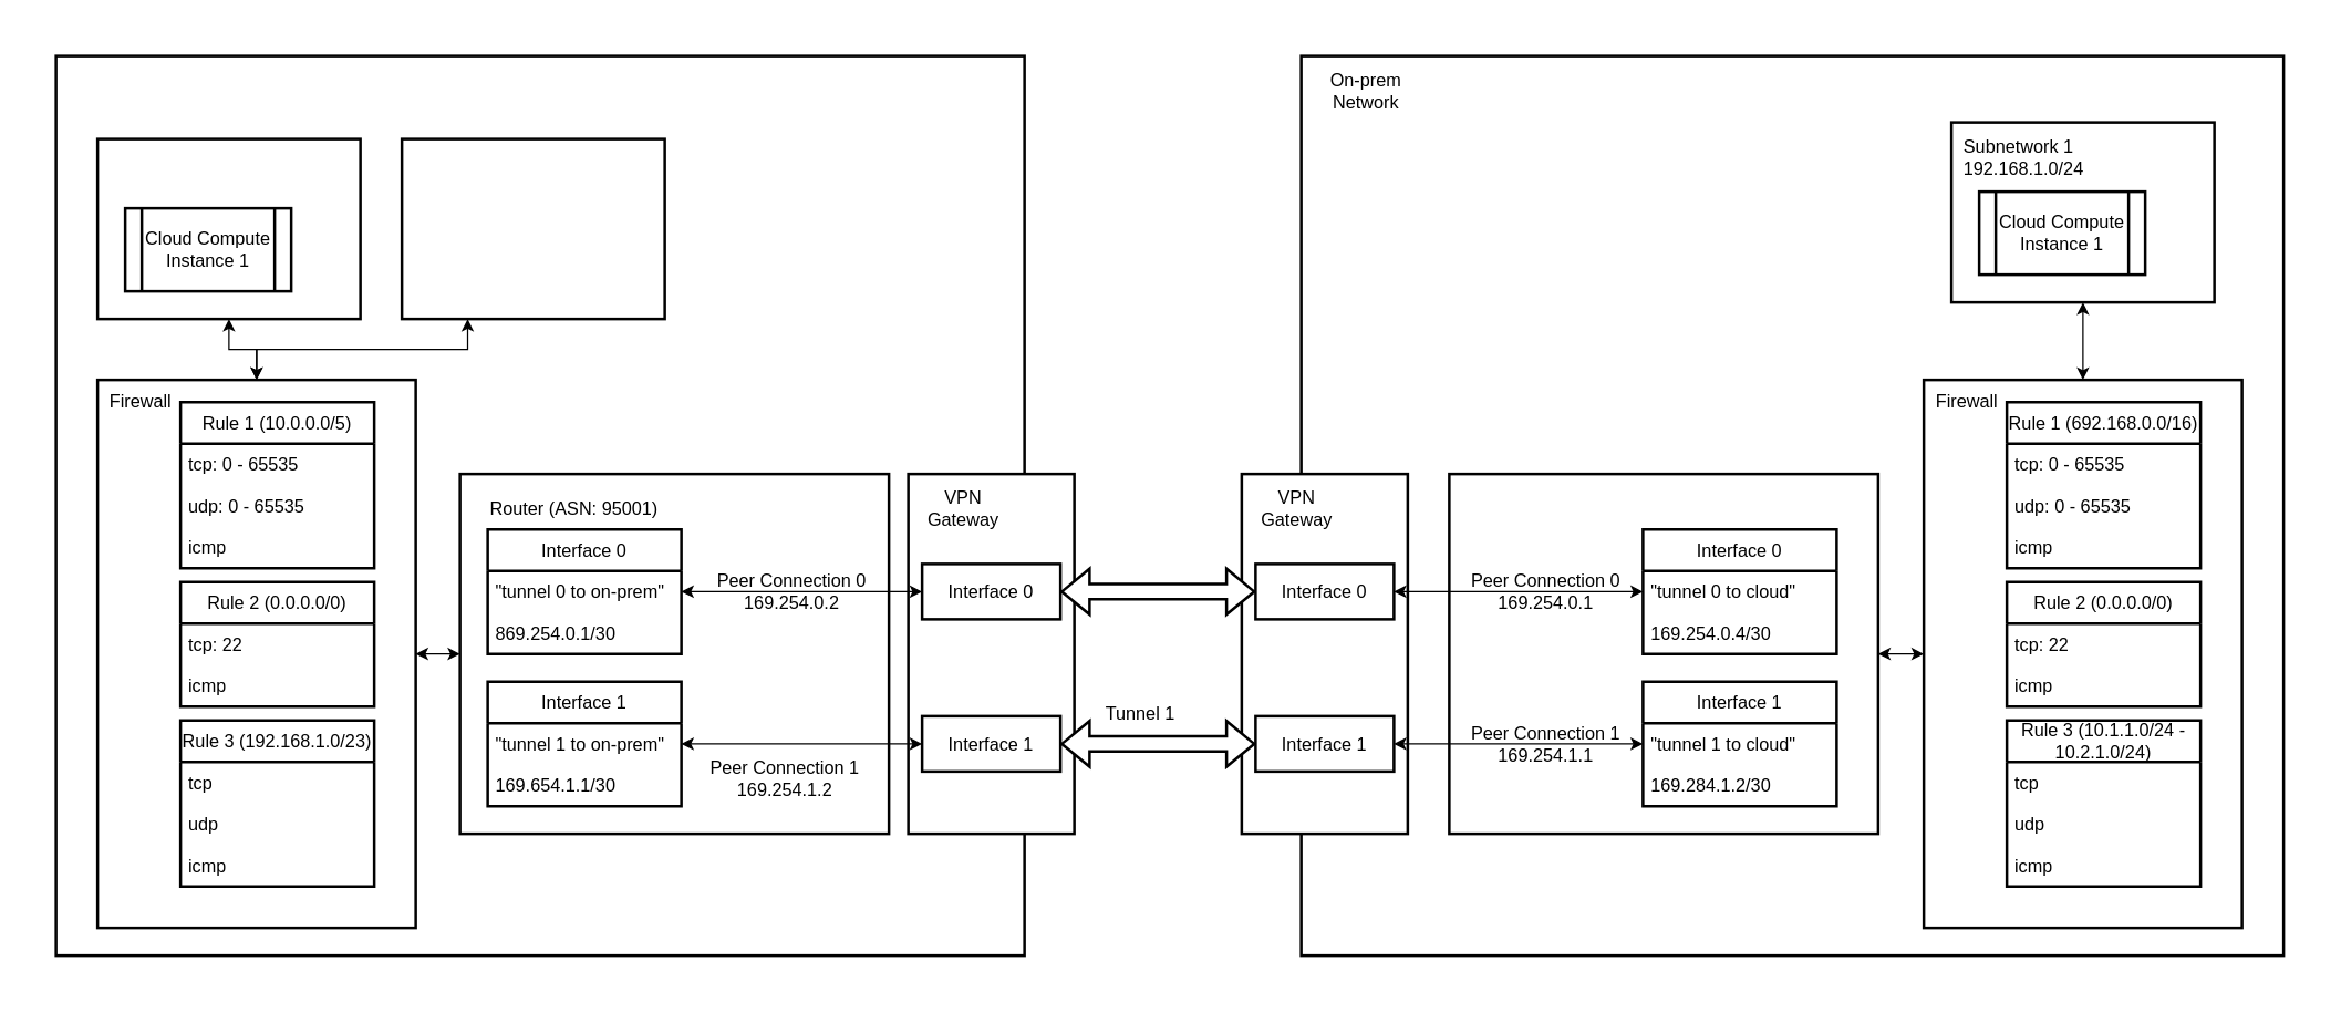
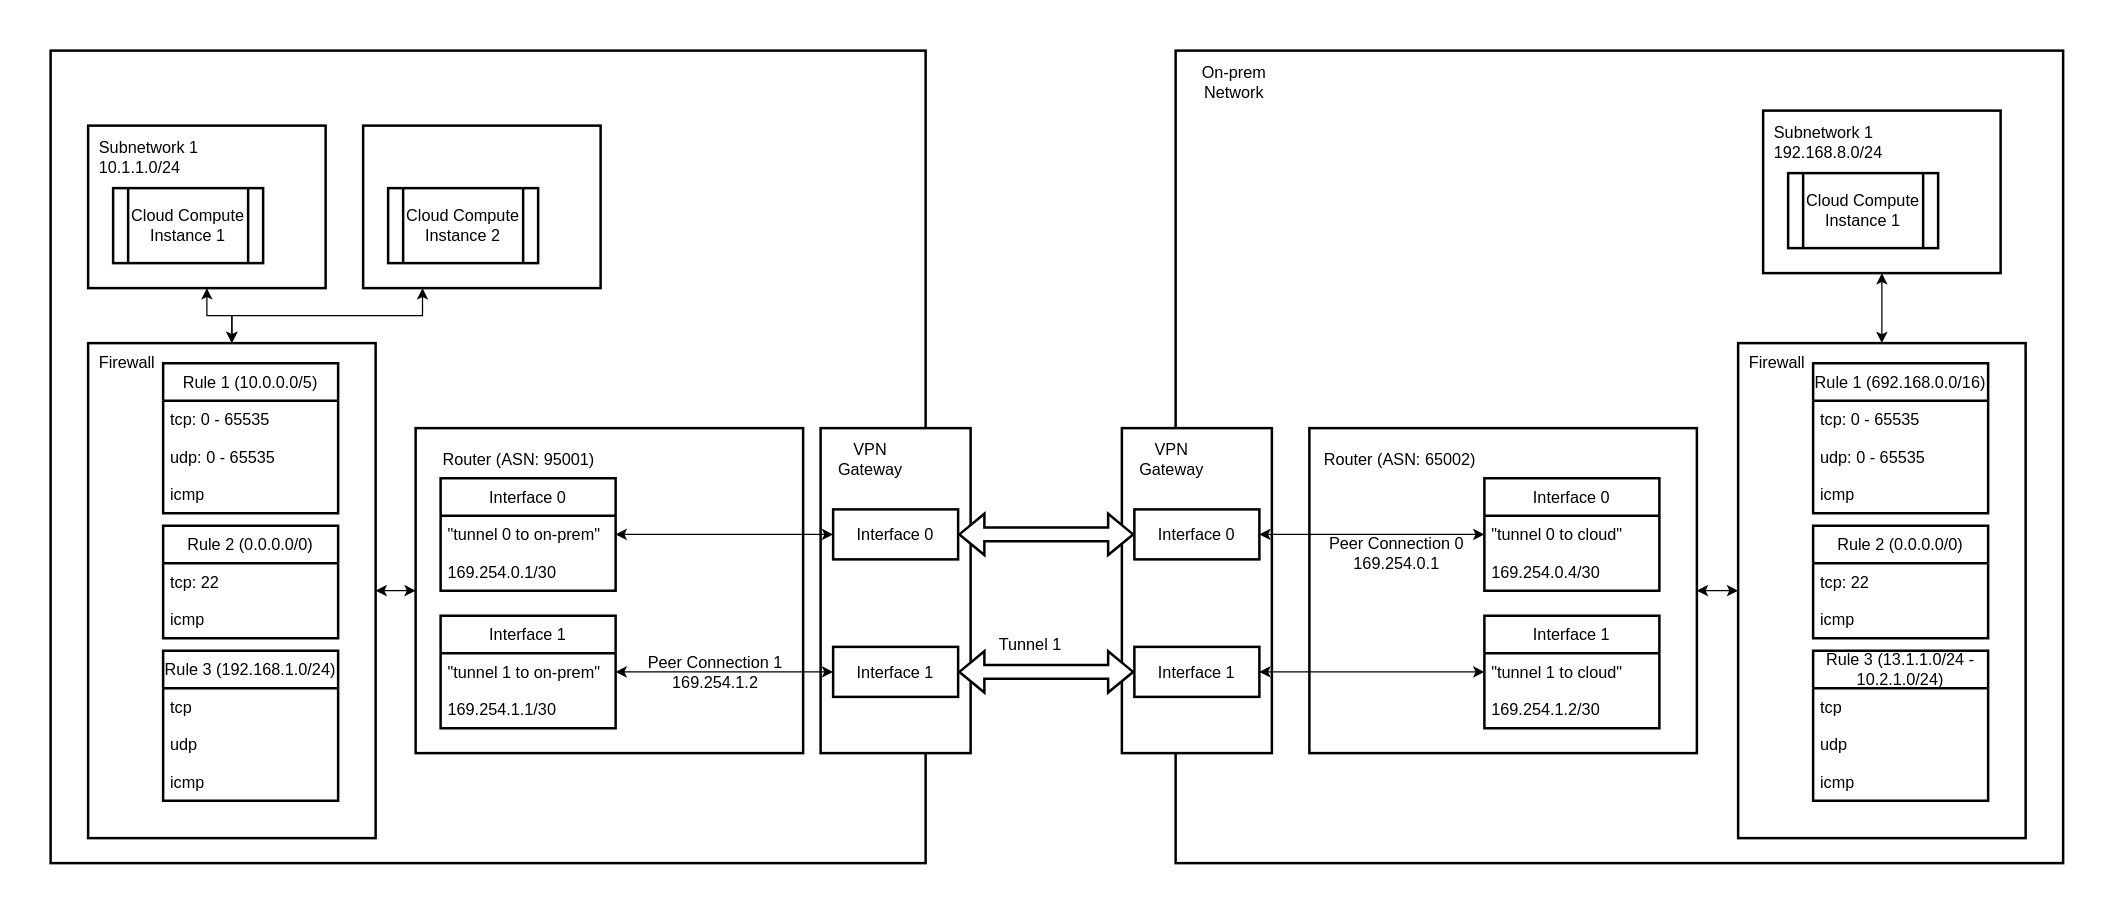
- <mxCell id="44" value="Subnetwork 1&lt;div&gt;192.168.1.0/24&lt;/div&gt;" style="text;html=1;whiteSpace=wrap;strokeColor=none;fillColor=none;align=left;verticalAlign=middle;rounded=0;fontSize=13;" parent="1" vertex="1"><mxGeometry x="1417" y="88" width="90" height="50" as="geometry" /></mxCell>
+ <mxCell id="44" value="Subnetwork 1&lt;div&gt;192.168.8.0/24&lt;/div&gt;" style="text;html=1;whiteSpace=wrap;strokeColor=none;fillColor=none;align=left;verticalAlign=middle;rounded=0;fontSize=13;" parent="1" vertex="1"><mxGeometry x="1417" y="88" width="90" height="50" as="geometry" /></mxCell>
+ <mxCell id="6" value="Subnetwork 1&lt;div&gt;10.1.1.0/24&lt;/div&gt;" style="text;html=1;whiteSpace=wrap;strokeColor=none;fillColor=none;align=left;verticalAlign=middle;rounded=0;fontSize=13;" parent="1" vertex="1"><mxGeometry x="77" y="100" width="90" height="50" as="geometry" /></mxCell>
+ <mxCell id="8" value="Cloud Compute Instance 2" style="shape=process;whiteSpace=wrap;html=1;backgroundOutline=1;fillColor=none;strokeWidth=2;fontSize=13;" parent="1" vertex="1"><mxGeometry x="310" y="150" width="120" height="60" as="geometry" /></mxCell>
+ <mxCell id="60" value="Router (ASN: 65002)" style="text;html=1;whiteSpace=wrap;strokeColor=none;fillColor=none;align=left;verticalAlign=middle;rounded=0;fontSize=13;" parent="1" vertex="1"><mxGeometry x="1057" y="352" width="159" height="30" as="geometry" /></mxCell>
- <mxCell id="39" value="Peer Connection 0&lt;div&gt;169.254.0.2&lt;/div&gt;" style="text;html=1;whiteSpace=wrap;strokeColor=none;fillColor=none;align=center;verticalAlign=middle;rounded=0;strokeWidth=1;fontSize=13;" parent="1" vertex="1"><mxGeometry x="512" y="402" width="120" height="50" as="geometry" /></mxCell>
- <mxCell id="75" value="Peer Connection 0&lt;div&gt;169.254.0.1&lt;/div&gt;" style="text;html=1;whiteSpace=wrap;strokeColor=none;fillColor=none;align=center;verticalAlign=middle;rounded=0;fontSize=13;" parent="1" vertex="1"><mxGeometry x="1057" y="402" width="120" height="50" as="geometry" /></mxCell>
+ <mxCell id="75" value="Peer Connection 0&lt;div&gt;169.254.0.1&lt;/div&gt;" style="text;html=1;whiteSpace=wrap;strokeColor=none;fillColor=none;align=center;verticalAlign=middle;rounded=0;fontSize=13;" parent="1" vertex="1"><mxGeometry x="1057" y="417" width="120" height="50" as="geometry" /></mxCell>
- <mxCell id="26" value="869.254.0.1/30" style="text;strokeColor=none;fillColor=none;align=left;verticalAlign=middle;spacingLeft=4;spacingRight=4;overflow=hidden;points=[[0,0.5],[1,0.5]];portConstraint=eastwest;rotatable=0;whiteSpace=wrap;html=1;fontSize=13;" parent="24" vertex="1"><mxGeometry y="60" width="140" height="30" as="geometry" /></mxCell>
+ <mxCell id="26" value="169.254.0.1/30" style="text;strokeColor=none;fillColor=none;align=left;verticalAlign=middle;spacingLeft=4;spacingRight=4;overflow=hidden;points=[[0,0.5],[1,0.5]];portConstraint=eastwest;rotatable=0;whiteSpace=wrap;html=1;fontSize=13;" parent="24" vertex="1"><mxGeometry y="60" width="140" height="30" as="geometry" /></mxCell>
- <mxCell id="18" value="Rule 3 (192.168.1.0/23)" style="swimlane;fontStyle=0;childLayout=stackLayout;horizontal=1;startSize=30;horizontalStack=0;resizeParent=1;resizeParentMax=0;resizeLast=0;collapsible=1;marginBottom=0;whiteSpace=wrap;html=1;fillColor=none;strokeWidth=2;fontSize=13;" parent="1" vertex="1"><mxGeometry x="130" y="520" width="140" height="120" as="geometry" /></mxCell>
+ <mxCell id="18" value="Rule 3 (192.168.1.0/24)" style="swimlane;fontStyle=0;childLayout=stackLayout;horizontal=1;startSize=30;horizontalStack=0;resizeParent=1;resizeParentMax=0;resizeLast=0;collapsible=1;marginBottom=0;whiteSpace=wrap;html=1;fillColor=none;strokeWidth=2;fontSize=13;" parent="1" vertex="1"><mxGeometry x="130" y="520" width="140" height="120" as="geometry" /></mxCell>
- <mxCell id="55" value="Rule 3 (10.1.1.0/24 - 10.2.1.0/24)" style="swimlane;fontStyle=0;childLayout=stackLayout;horizontal=1;startSize=30;horizontalStack=0;resizeParent=1;resizeParentMax=0;resizeLast=0;collapsible=1;marginBottom=0;whiteSpace=wrap;html=1;fillColor=none;strokeWidth=2;fontSize=13;" parent="1" vertex="1"><mxGeometry x="1450" y="520" width="140" height="120" as="geometry" /></mxCell>
+ <mxCell id="55" value="Rule 3 (13.1.1.0/24 - 10.2.1.0/24)" style="swimlane;fontStyle=0;childLayout=stackLayout;horizontal=1;startSize=30;horizontalStack=0;resizeParent=1;resizeParentMax=0;resizeLast=0;collapsible=1;marginBottom=0;whiteSpace=wrap;html=1;fillColor=none;strokeWidth=2;fontSize=13;" parent="1" vertex="1"><mxGeometry x="1450" y="520" width="140" height="120" as="geometry" /></mxCell>
- <mxCell id="76" value="Peer Connection 1&lt;div&gt;169.254.1.1&lt;/div&gt;" style="text;html=1;whiteSpace=wrap;strokeColor=none;fillColor=none;align=center;verticalAlign=middle;rounded=0;fontSize=13;" parent="1" vertex="1"><mxGeometry x="1057" y="512" width="120" height="50" as="geometry" /></mxCell>
- <mxCell id="40" value="Peer Connection 1&lt;div&gt;169.254.1.2&lt;/div&gt;" style="text;html=1;whiteSpace=wrap;strokeColor=none;fillColor=none;align=center;verticalAlign=middle;rounded=0;fontSize=13;" parent="1" vertex="1"><mxGeometry x="507" y="537" width="120" height="50" as="geometry" /></mxCell>
+ <mxCell id="40" value="Peer Connection 1&lt;div&gt;169.254.1.2&lt;/div&gt;" style="text;html=1;whiteSpace=wrap;strokeColor=none;fillColor=none;align=center;verticalAlign=middle;rounded=0;fontSize=13;" parent="1" vertex="1"><mxGeometry x="512" y="512" width="120" height="50" as="geometry" /></mxCell>
- <mxCell id="29" value="169.654.1.1/30" style="text;strokeColor=none;fillColor=none;align=left;verticalAlign=middle;spacingLeft=4;spacingRight=4;overflow=hidden;points=[[0,0.5],[1,0.5]];portConstraint=eastwest;rotatable=0;whiteSpace=wrap;html=1;fontSize=13;" parent="27" vertex="1"><mxGeometry y="60" width="140" height="30" as="geometry" /></mxCell>
+ <mxCell id="29" value="169.254.1.1/30" style="text;strokeColor=none;fillColor=none;align=left;verticalAlign=middle;spacingLeft=4;spacingRight=4;overflow=hidden;points=[[0,0.5],[1,0.5]];portConstraint=eastwest;rotatable=0;whiteSpace=wrap;html=1;fontSize=13;" parent="27" vertex="1"><mxGeometry y="60" width="140" height="30" as="geometry" /></mxCell>
- <mxCell id="66" value="169.284.1.2/30" style="text;strokeColor=none;fillColor=none;align=left;verticalAlign=middle;spacingLeft=4;spacingRight=4;overflow=hidden;points=[[0,0.5],[1,0.5]];portConstraint=eastwest;rotatable=0;whiteSpace=wrap;html=1;fontSize=13;" parent="64" vertex="1"><mxGeometry y="60" width="140" height="30" as="geometry" /></mxCell>
+ <mxCell id="66" value="169.254.1.2/30" style="text;strokeColor=none;fillColor=none;align=left;verticalAlign=middle;spacingLeft=4;spacingRight=4;overflow=hidden;points=[[0,0.5],[1,0.5]];portConstraint=eastwest;rotatable=0;whiteSpace=wrap;html=1;fontSize=13;" parent="64" vertex="1"><mxGeometry y="60" width="140" height="30" as="geometry" /></mxCell>
